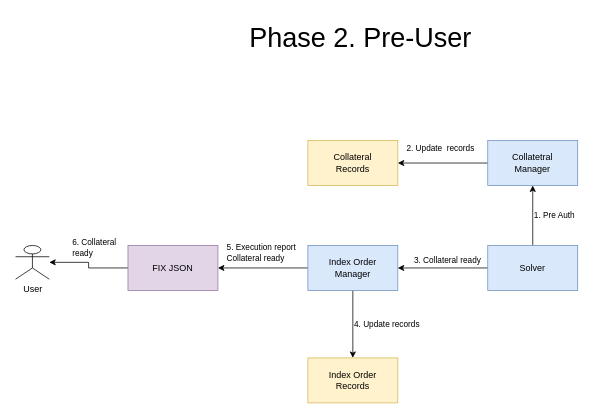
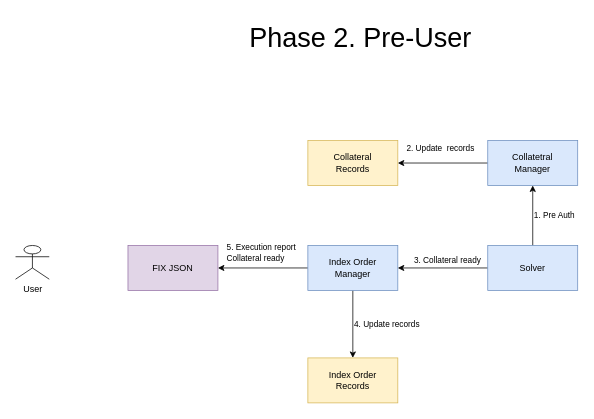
- <mxCell id="11" value="6. Collateral&lt;div&gt;ready&lt;/div&gt;" style="edgeStyle=orthogonalEdgeStyle;rounded=0;orthogonalLoop=1;jettySize=auto;html=1;align=left;" parent="1" source="12" target="5" edge="1"><mxGeometry x="0.5" y="-20" relative="1" as="geometry"><mxPoint as="offset" /></mxGeometry></mxCell>
